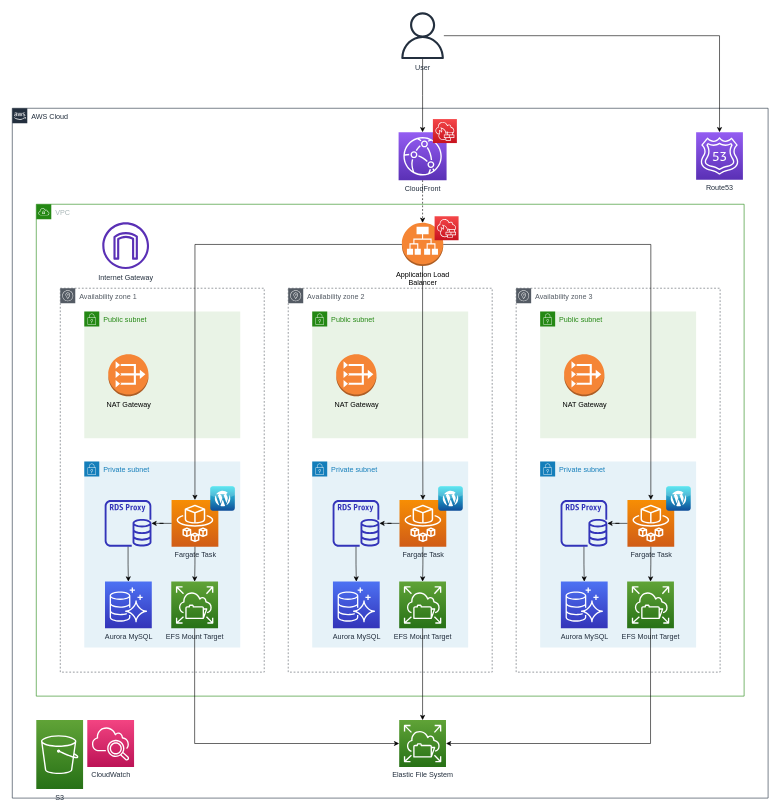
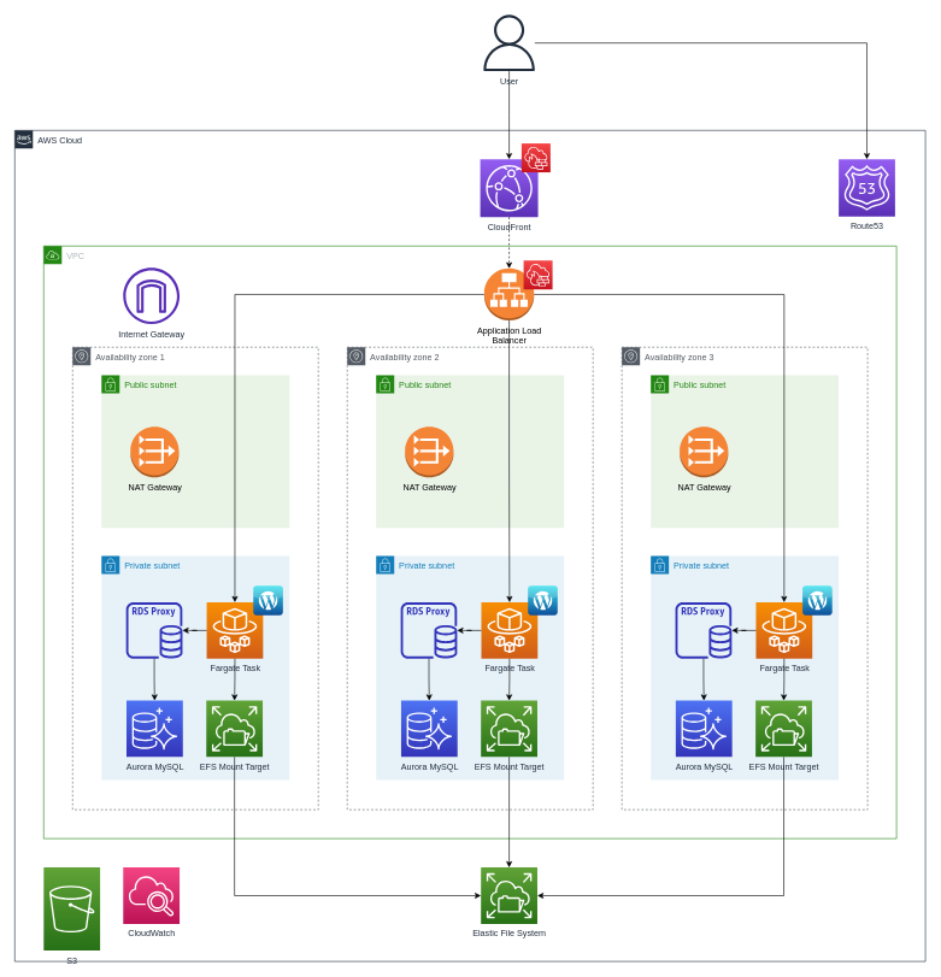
- <mxCell id="47" value="CloudWatch" style="points=[[0,0,0],[0.25,0,0],[0.5,0,0],[0.75,0,0],[1,0,0],[0,1,0],[0.25,1,0],[0.5,1,0],[0.75,1,0],[1,1,0],[0,0.25,0],[0,0.5,0],[0,0.75,0],[1,0.25,0],[1,0.5,0],[1,0.75,0]];points=[[0,0,0],[0.25,0,0],[0.5,0,0],[0.75,0,0],[1,0,0],[0,1,0],[0.25,1,0],[0.5,1,0],[0.75,1,0],[1,1,0],[0,0.25,0],[0,0.5,0],[0,0.75,0],[1,0.25,0],[1,0.5,0],[1,0.75,0]];outlineConnect=0;fontColor=#232F3E;gradientColor=#F34482;gradientDirection=north;fillColor=#BC1356;strokeColor=#ffffff;dashed=0;verticalLabelPosition=bottom;verticalAlign=top;align=center;html=1;fontSize=12;fontStyle=0;aspect=fixed;shape=mxgraph.aws4.resourceIcon;resIcon=mxgraph.aws4.cloudwatch_2;" parent="1" vertex="1"><mxGeometry x="145" y="1200" width="78" height="78" as="geometry" /></mxCell>
+ <mxCell id="47" value="CloudWatch" style="points=[[0,0,0],[0.25,0,0],[0.5,0,0],[0.75,0,0],[1,0,0],[0,1,0],[0.25,1,0],[0.5,1,0],[0.75,1,0],[1,1,0],[0,0.25,0],[0,0.5,0],[0,0.75,0],[1,0.25,0],[1,0.5,0],[1,0.75,0]];points=[[0,0,0],[0.25,0,0],[0.5,0,0],[0.75,0,0],[1,0,0],[0,1,0],[0.25,1,0],[0.5,1,0],[0.75,1,0],[1,1,0],[0,0.25,0],[0,0.5,0],[0,0.75,0],[1,0.25,0],[1,0.5,0],[1,0.75,0]];outlineConnect=0;fontColor=#232F3E;gradientColor=#F34482;gradientDirection=north;fillColor=#BC1356;strokeColor=#ffffff;dashed=0;verticalLabelPosition=bottom;verticalAlign=top;align=center;html=1;fontSize=12;fontStyle=0;aspect=fixed;shape=mxgraph.aws4.resourceIcon;resIcon=mxgraph.aws4.cloudwatch_2;" parent="1" vertex="1"><mxGeometry x="170" y="1200" width="78" height="78" as="geometry" /></mxCell>
